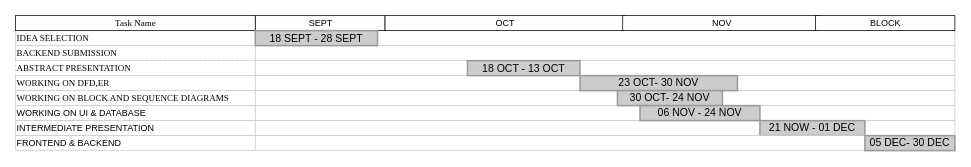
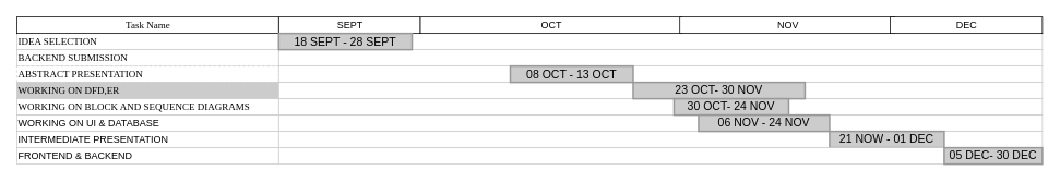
- <mxCell id="14" value="BLOCK" style="strokeWidth=1;fontStyle=0;html=1;" vertex="1" parent="1"><mxGeometry x="1087" y="20" width="186" height="20" as="geometry" /></mxCell>
+ <mxCell id="14" value="DEC" style="strokeWidth=1;fontStyle=0;html=1;" vertex="1" parent="1"><mxGeometry x="1087" y="20" width="186" height="20" as="geometry" /></mxCell>
- <mxCell id="22" value="18 OCT - 13 OCT" style="whiteSpace=wrap;html=1;strokeWidth=2;fillColor=#CCCCCC;gradientColor=none;fontSize=14;align=center;strokeColor=#999999;" vertex="1" parent="1"><mxGeometry x="623" y="80" width="150" height="20" as="geometry" /></mxCell>
+ <mxCell id="22" value="08 OCT - 13 OCT" style="whiteSpace=wrap;html=1;strokeWidth=2;fillColor=#CCCCCC;gradientColor=none;fontSize=14;align=center;strokeColor=#999999;" vertex="1" parent="1"><mxGeometry x="623" y="80" width="150" height="20" as="geometry" /></mxCell>
- <mxCell id="5" value="&lt;font face=&quot;Times New Roman&quot;&gt;WORKING ON DFD,ER&lt;/font&gt;" style="align=left;strokeColor=#CCCCCC;html=1;" vertex="1" parent="1"><mxGeometry x="20" y="100" width="320.0" height="20" as="geometry" /></mxCell>
+ <mxCell id="5" value="&lt;font face=&quot;Times New Roman&quot;&gt;WORKING ON DFD,ER&lt;/font&gt;" style="align=left;strokeColor=#CCCCCC;html=1;fillColor=#cccccc;" vertex="1" parent="1"><mxGeometry x="20" y="100" width="320.0" height="20" as="geometry" /></mxCell>
